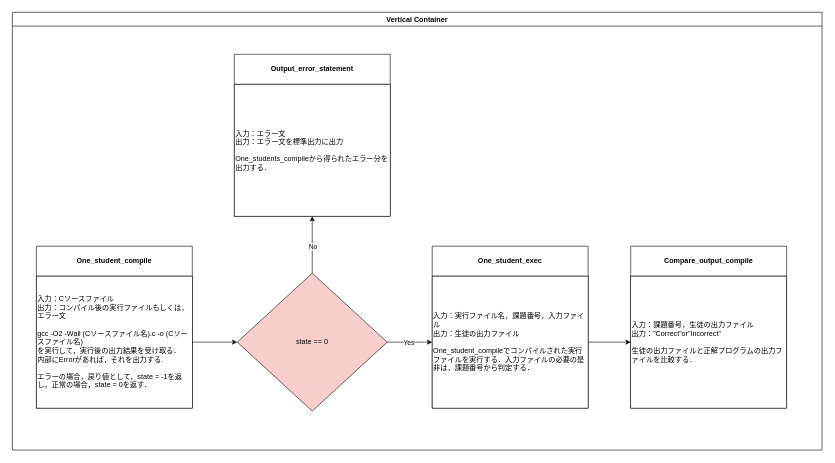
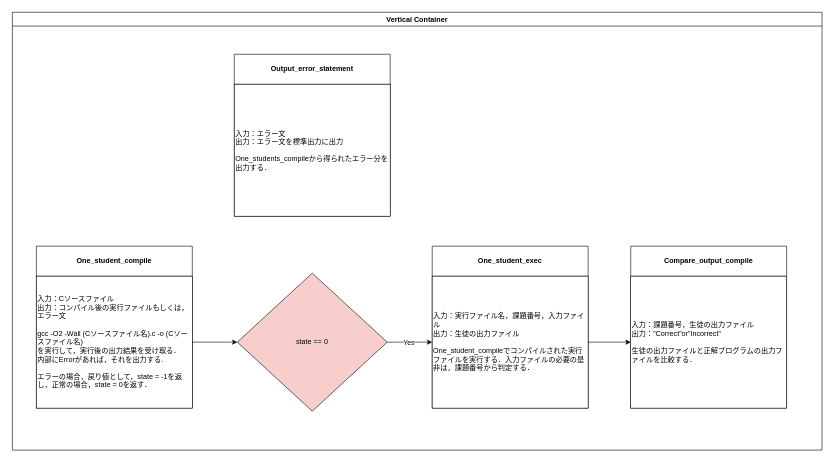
- <mxCell id="15" style="edgeStyle=none;html=1;entryX=0.5;entryY=1;entryDx=0;entryDy=0;" edge="1" parent="1" source="11" target="4"><mxGeometry relative="1" as="geometry" /></mxCell>
- <mxCell id="16" value="No" style="edgeLabel;html=1;align=center;verticalAlign=middle;resizable=0;points=[];" vertex="1" connectable="0" parent="15"><mxGeometry x="-0.047" relative="1" as="geometry"><mxPoint as="offset" /></mxGeometry></mxCell>
